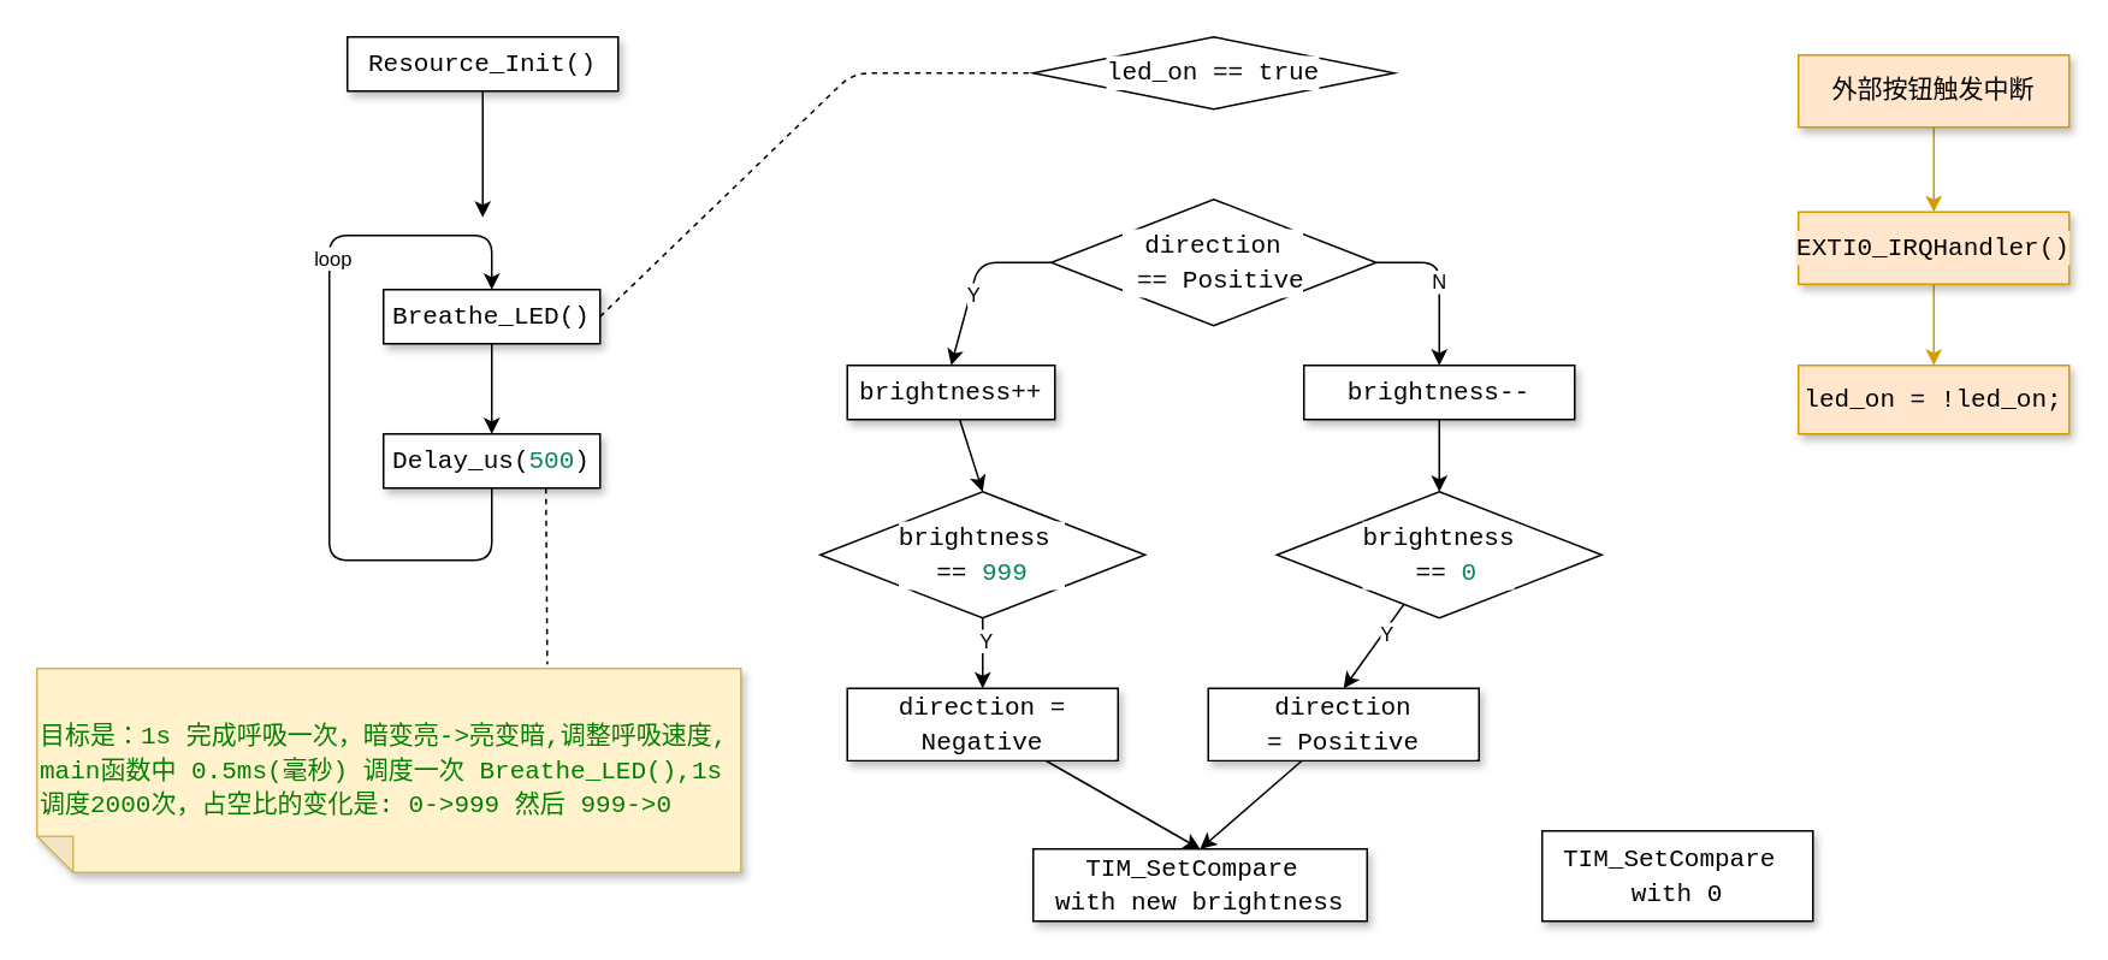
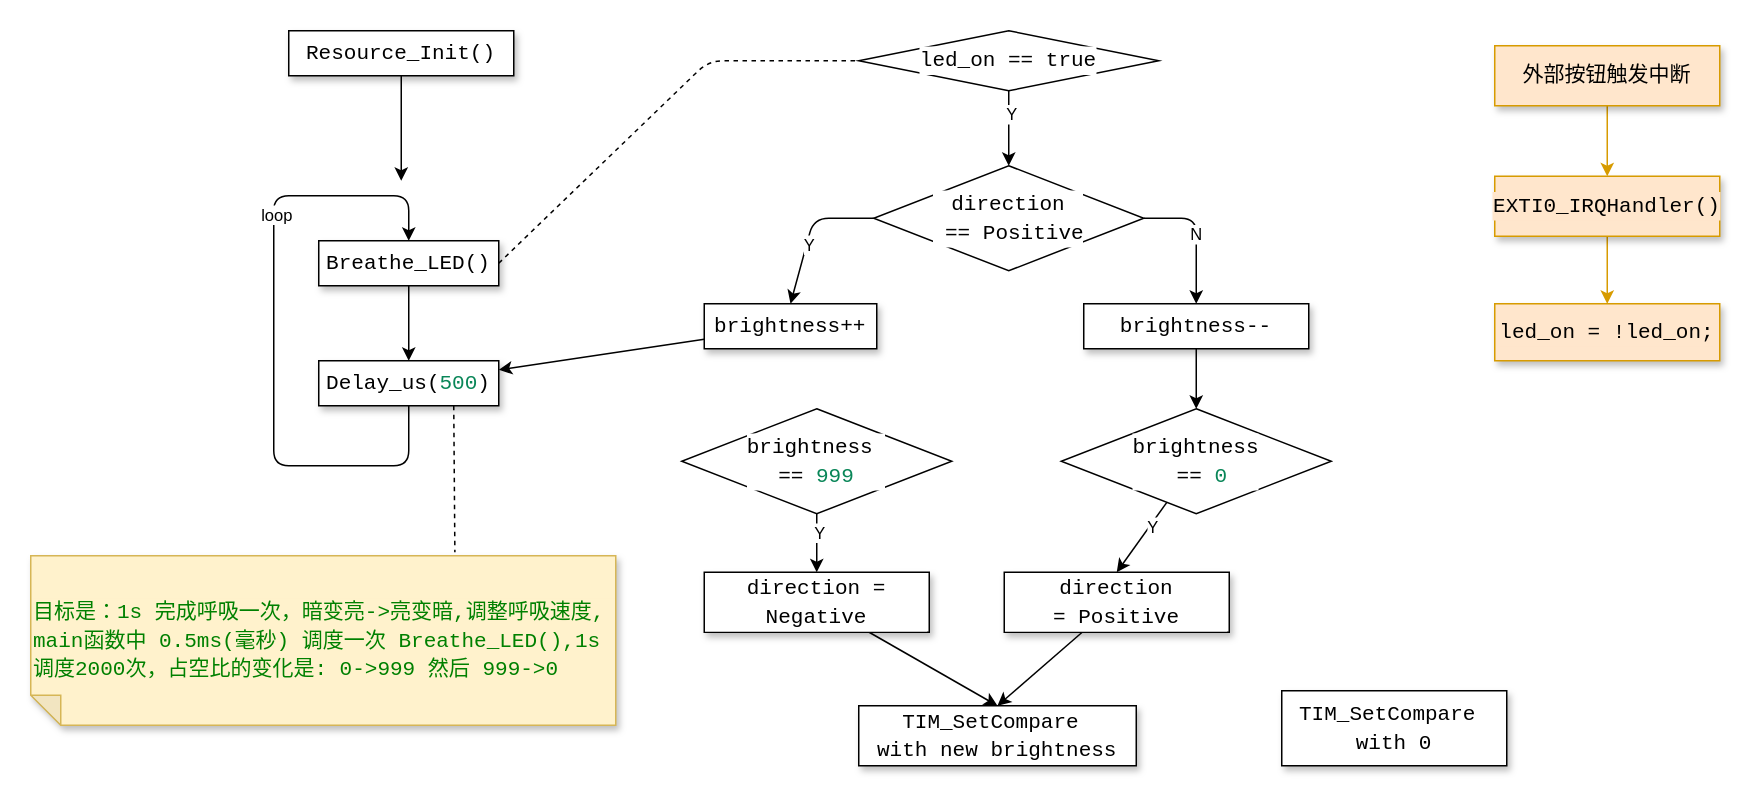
+ <mxCell id="11" style="edgeStyle=none;html=1;entryX=0.5;entryY=0;entryDx=0;entryDy=0;endArrow=classic;endFill=1;" edge="1" parent="1" source="13" target="17"><mxGeometry relative="1" as="geometry" /></mxCell>
+ <mxCell id="12" value="Y" style="edgeLabel;html=1;align=center;verticalAlign=middle;resizable=0;points=[];" vertex="1" connectable="0" parent="11"><mxGeometry x="-0.4" y="1" relative="1" as="geometry"><mxPoint as="offset" /></mxGeometry></mxCell>
- <mxCell id="18" style="edgeStyle=none;html=1;entryX=0.5;entryY=0;entryDx=0;entryDy=0;endArrow=classic;endFill=1;" edge="1" parent="1" source="19" target="24"><mxGeometry relative="1" as="geometry" /></mxCell>
+ <mxCell id="18" style="edgeStyle=none;html=1;endArrow=classic;endFill=1;" edge="1" parent="1" source="19" target="9"><mxGeometry relative="1" as="geometry" /></mxCell>
